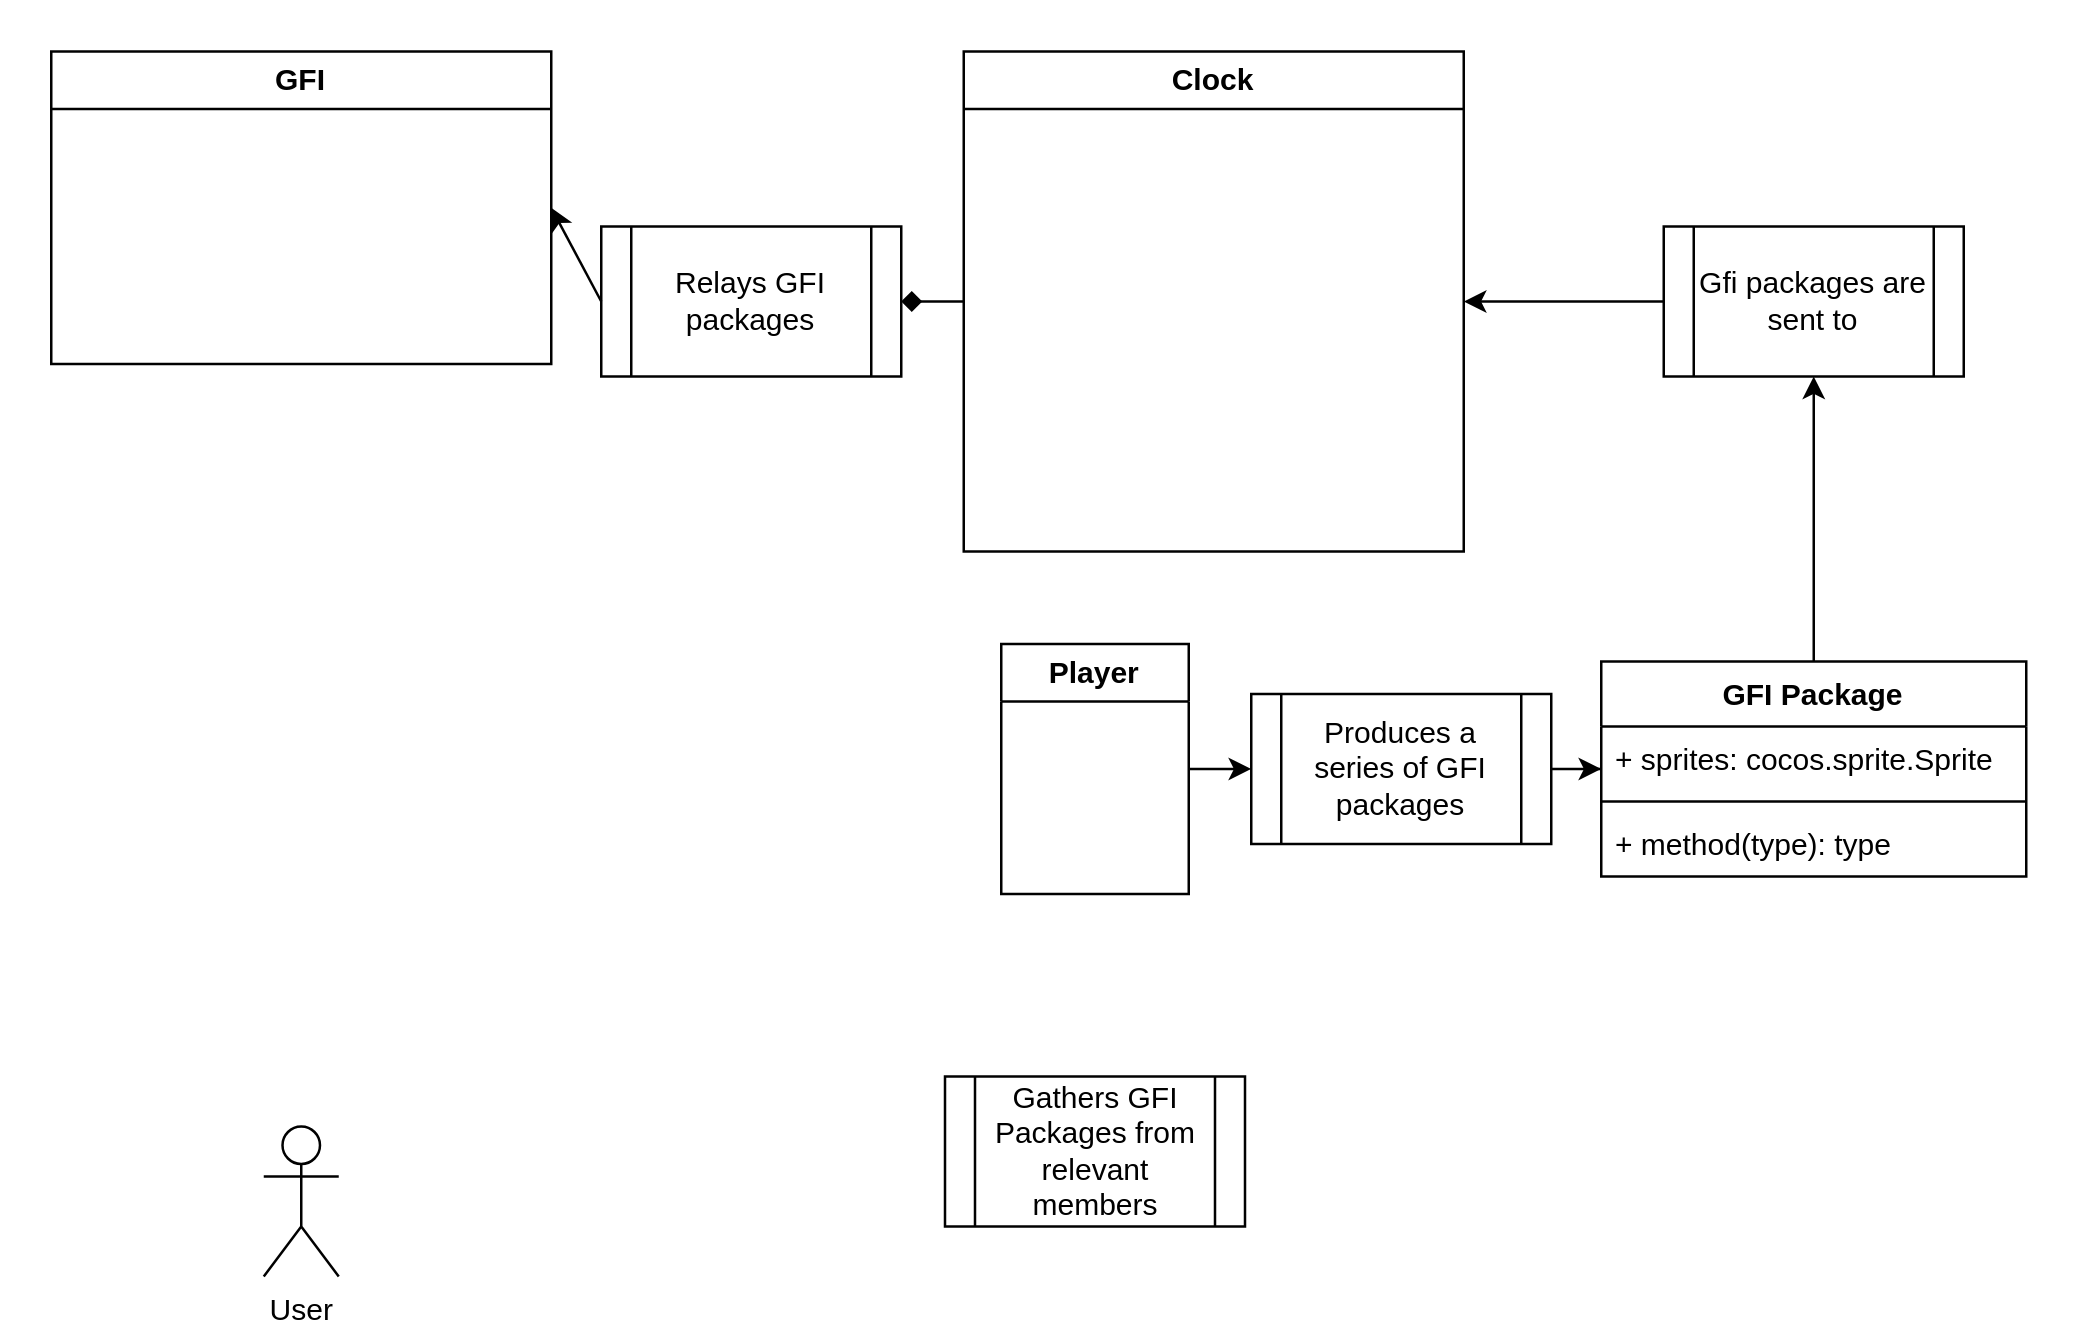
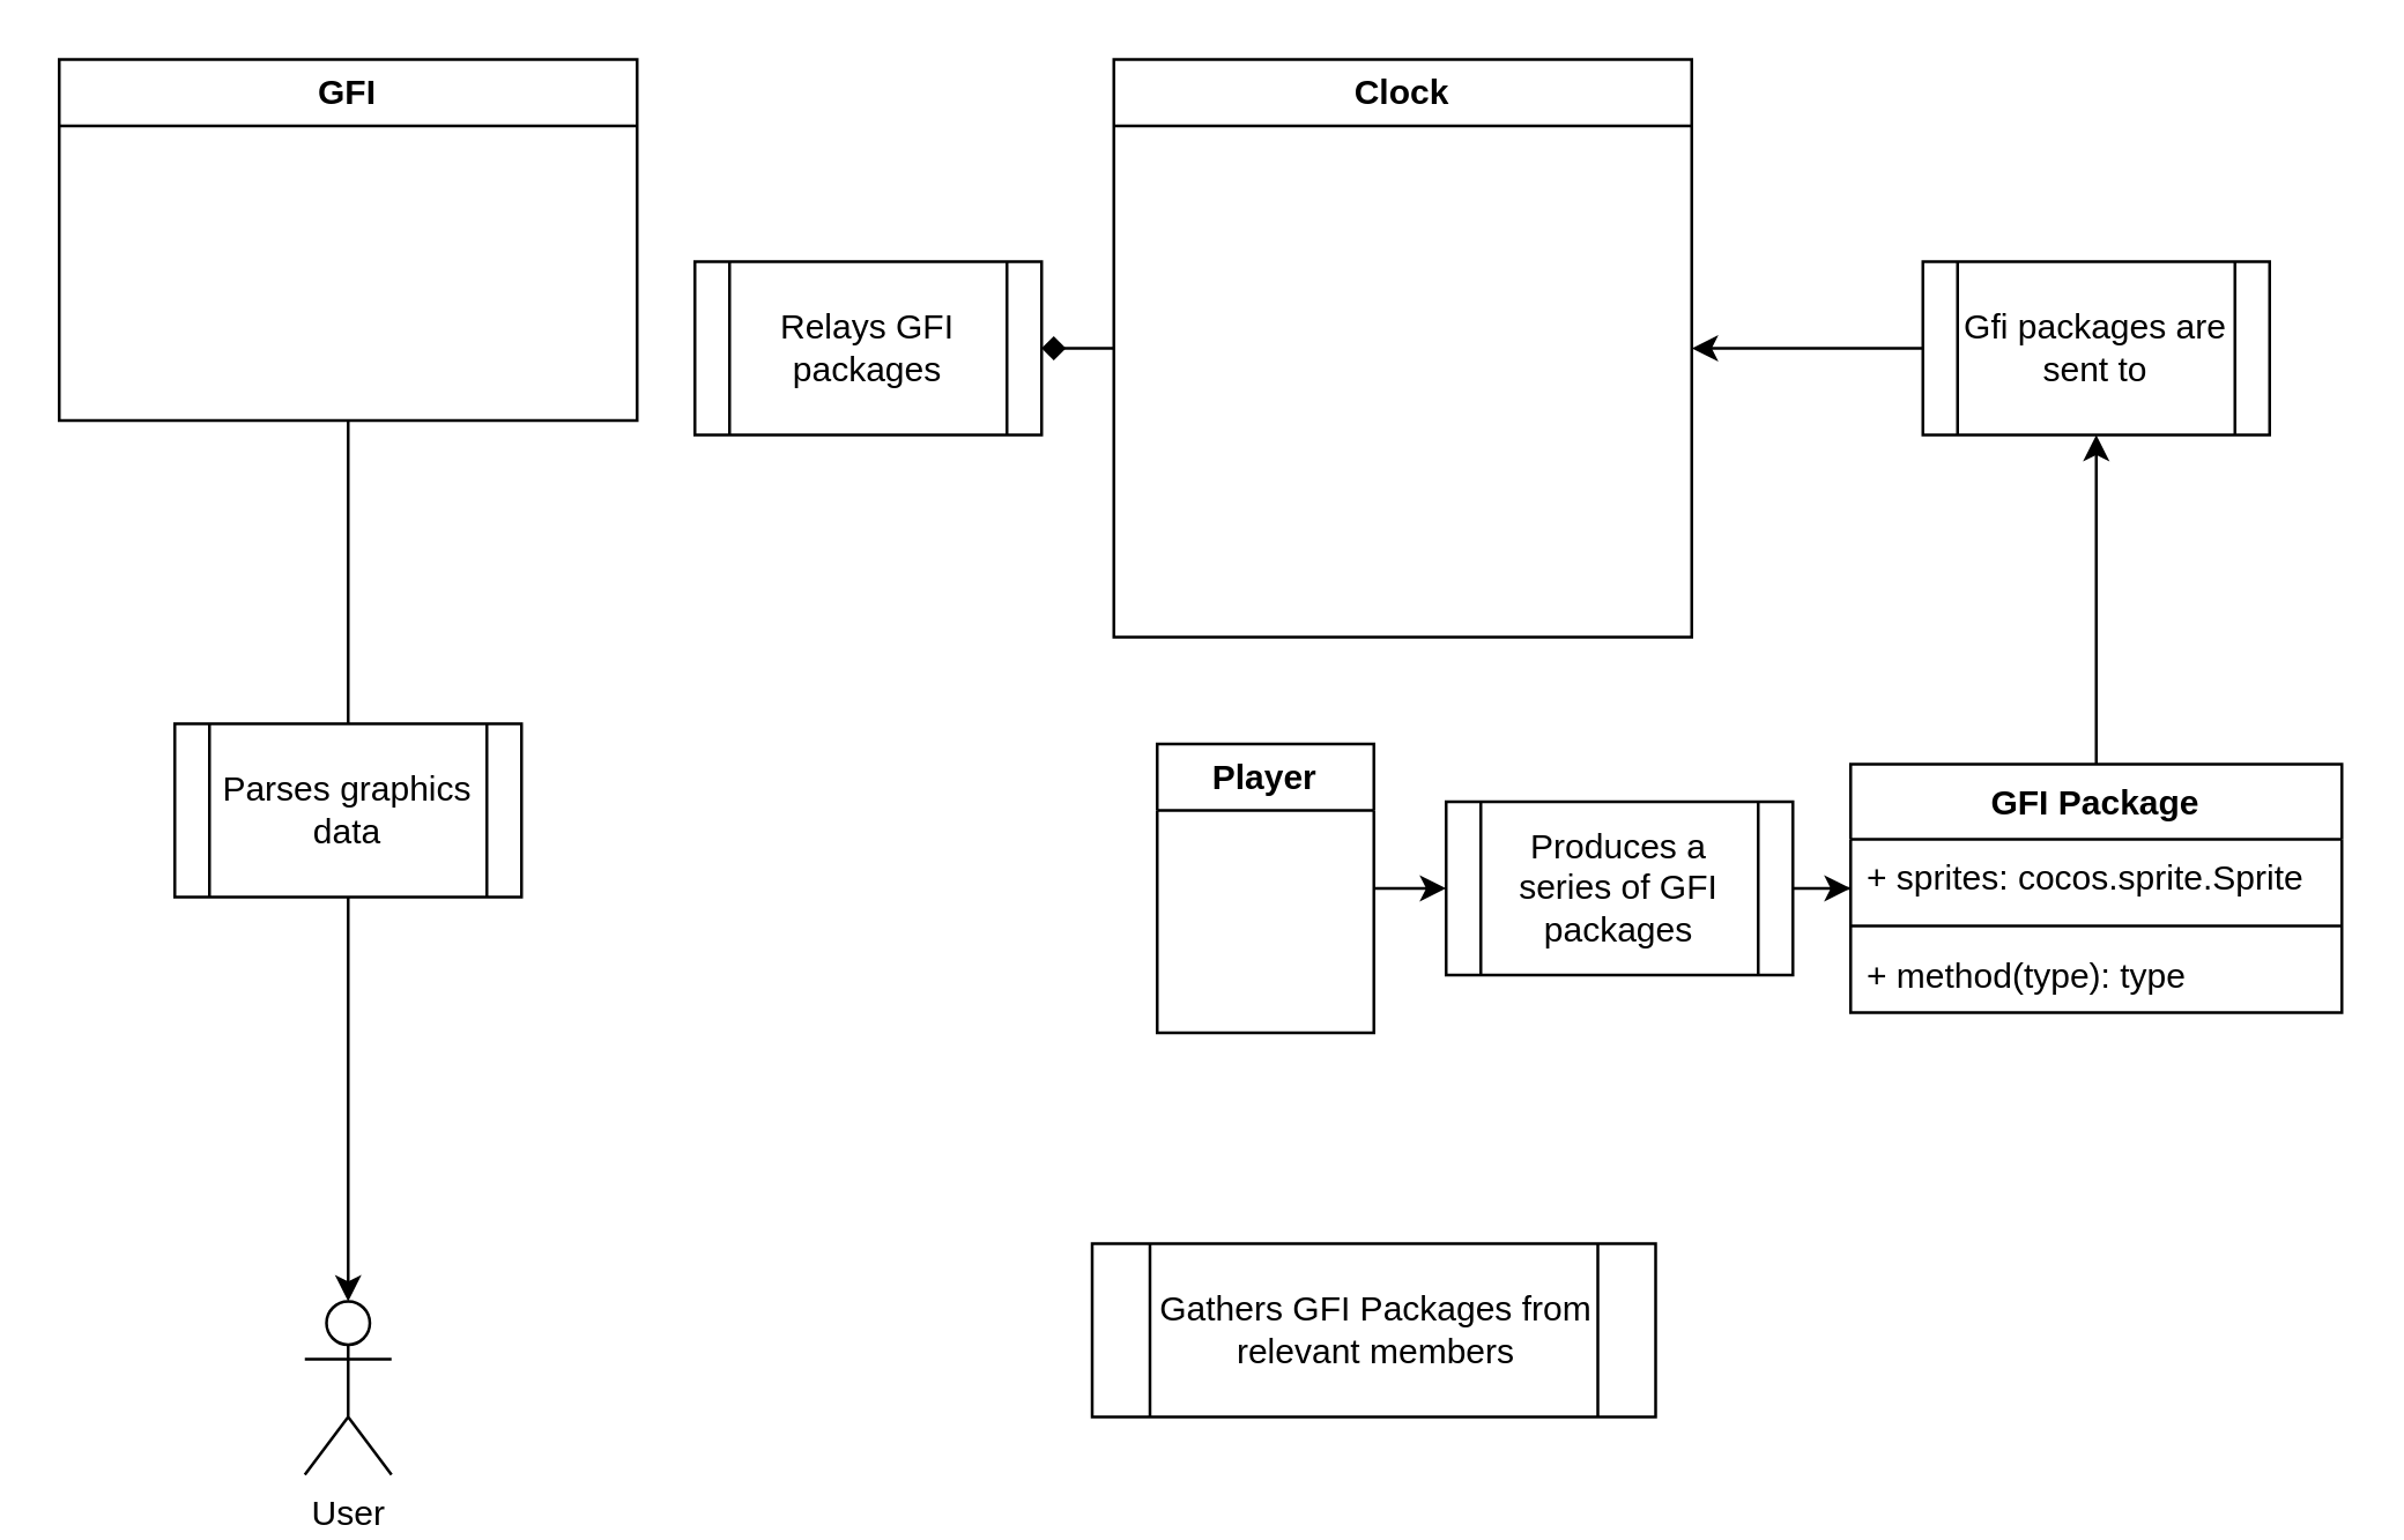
- <mxCell id="8" value="" style="endArrow=classic;html=1;rounded=0;exitX=0;exitY=0.5;exitDx=0;exitDy=0;entryX=1;entryY=0.5;entryDx=0;entryDy=0;" edge="1" parent="1" source="6" target="2"><mxGeometry width="50" height="50" relative="1" as="geometry"><mxPoint x="320" y="250" as="sourcePoint" /><mxPoint x="200" y="110" as="targetPoint" /></mxGeometry></mxCell>
+ <mxCell id="10" value="Parses graphics data" style="shape=process;whiteSpace=wrap;html=1;backgroundOutline=1;" vertex="1" parent="1"><mxGeometry x="60" y="250" width="120" height="60" as="geometry" /></mxCell>
+ <mxCell id="9" value="" style="endArrow=classic;html=1;rounded=0;exitX=0.5;exitY=1;exitDx=0;exitDy=0;entryX=0.5;entryY=0;entryDx=0;entryDy=0;entryPerimeter=0;" edge="1" parent="1" source="2" target="11"><mxGeometry width="50" height="50" relative="1" as="geometry"><mxPoint x="320" y="250" as="sourcePoint" /><mxPoint x="120" y="270" as="targetPoint" /></mxGeometry></mxCell>
- <mxCell id="21" value="Gathers GFI Packages from relevant members" style="shape=process;whiteSpace=wrap;html=1;backgroundOutline=1;" vertex="1" parent="1"><mxGeometry x="377.5" y="430" width="120" height="60" as="geometry" /></mxCell>
+ <mxCell id="21" value="Gathers GFI Packages from relevant members" style="shape=process;whiteSpace=wrap;html=1;backgroundOutline=1;" vertex="1" parent="1"><mxGeometry x="377.5" y="430" width="195" height="60" as="geometry" /></mxCell>
